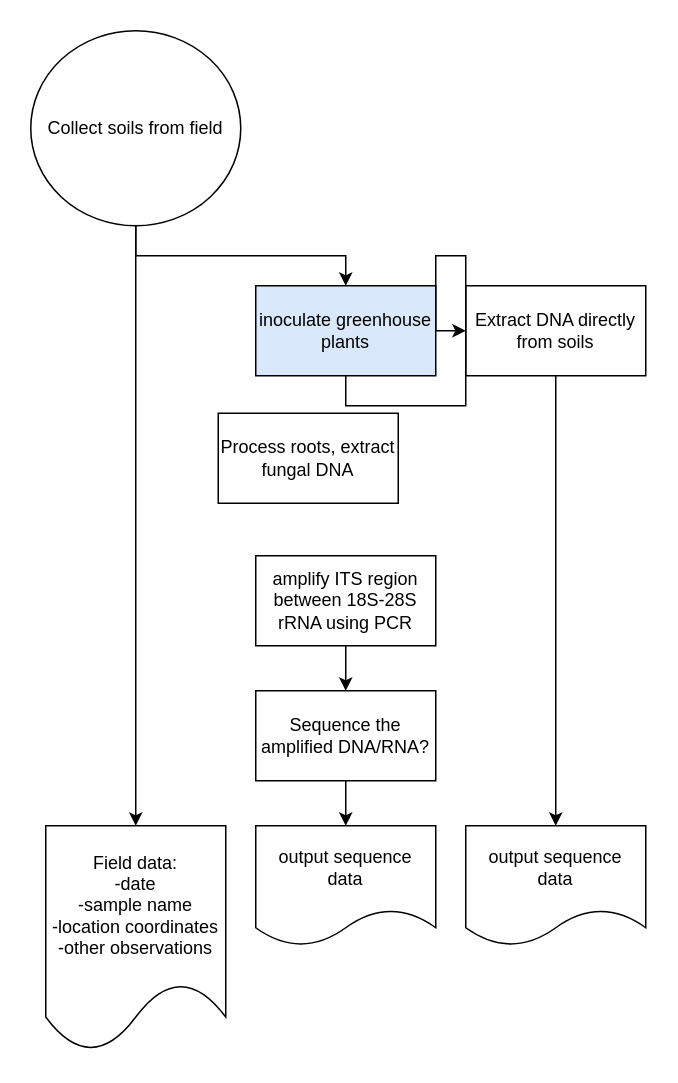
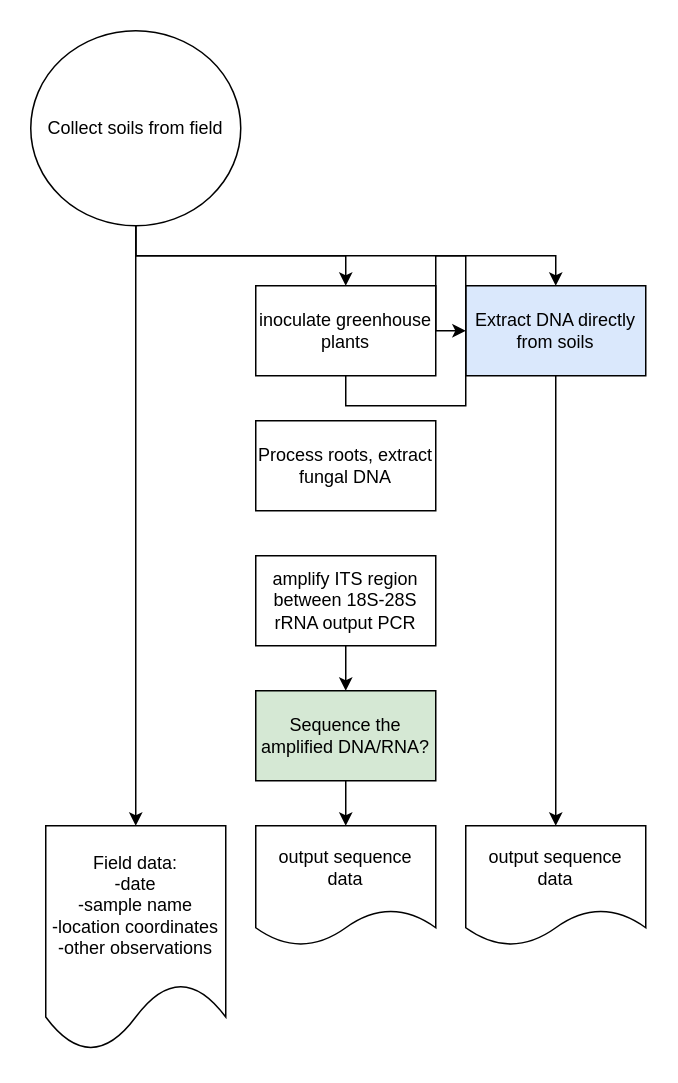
+ <mxCell id="7" style="edgeStyle=orthogonalEdgeStyle;rounded=0;orthogonalLoop=1;jettySize=auto;html=1;exitX=0.5;exitY=1;exitDx=0;exitDy=0;" edge="1" parent="1" source="8" target="3"><mxGeometry relative="1" as="geometry" /></mxCell>
- <mxCell id="10" value="inoculate greenhouse plants" style="rounded=0;whiteSpace=wrap;html=1;fillColor=#dae8fc;" vertex="1" parent="1"><mxGeometry x="170" y="190" width="120" height="60" as="geometry" /></mxCell>
+ <mxCell id="10" value="inoculate greenhouse plants" style="rounded=0;whiteSpace=wrap;html=1;" vertex="1" parent="1"><mxGeometry x="170" y="190" width="120" height="60" as="geometry" /></mxCell>
- <mxCell id="3" value="Extract DNA directly from soils" style="rounded=0;whiteSpace=wrap;html=1;" vertex="1" parent="1"><mxGeometry x="310" y="190" width="120" height="60" as="geometry" /></mxCell>
+ <mxCell id="3" value="Extract DNA directly from soils" style="rounded=0;whiteSpace=wrap;html=1;fillColor=#dae8fc;" vertex="1" parent="1"><mxGeometry x="310" y="190" width="120" height="60" as="geometry" /></mxCell>
- <mxCell id="11" value="Process roots, extract fungal DNA" style="rounded=0;whiteSpace=wrap;html=1;" vertex="1" parent="1"><mxGeometry x="145" y="275" width="120" height="60" as="geometry" /></mxCell>
+ <mxCell id="11" value="Process roots, extract fungal DNA" style="rounded=0;whiteSpace=wrap;html=1;" vertex="1" parent="1"><mxGeometry x="170" y="280" width="120" height="60" as="geometry" /></mxCell>
- <mxCell id="13" value="amplify ITS region between 18S-28S rRNA using PCR" style="rounded=0;whiteSpace=wrap;html=1;" vertex="1" parent="1"><mxGeometry x="170" y="370" width="120" height="60" as="geometry" /></mxCell>
+ <mxCell id="13" value="amplify ITS region between 18S-28S rRNA output PCR" style="rounded=0;whiteSpace=wrap;html=1;" vertex="1" parent="1"><mxGeometry x="170" y="370" width="120" height="60" as="geometry" /></mxCell>
- <mxCell id="15" value="Sequence the amplified DNA/RNA?" style="rounded=0;whiteSpace=wrap;html=1;" vertex="1" parent="1"><mxGeometry x="170" y="460" width="120" height="60" as="geometry" /></mxCell>
+ <mxCell id="15" value="Sequence the amplified DNA/RNA?" style="rounded=0;whiteSpace=wrap;html=1;fillColor=#d5e8d4;" vertex="1" parent="1"><mxGeometry x="170" y="460" width="120" height="60" as="geometry" /></mxCell>
